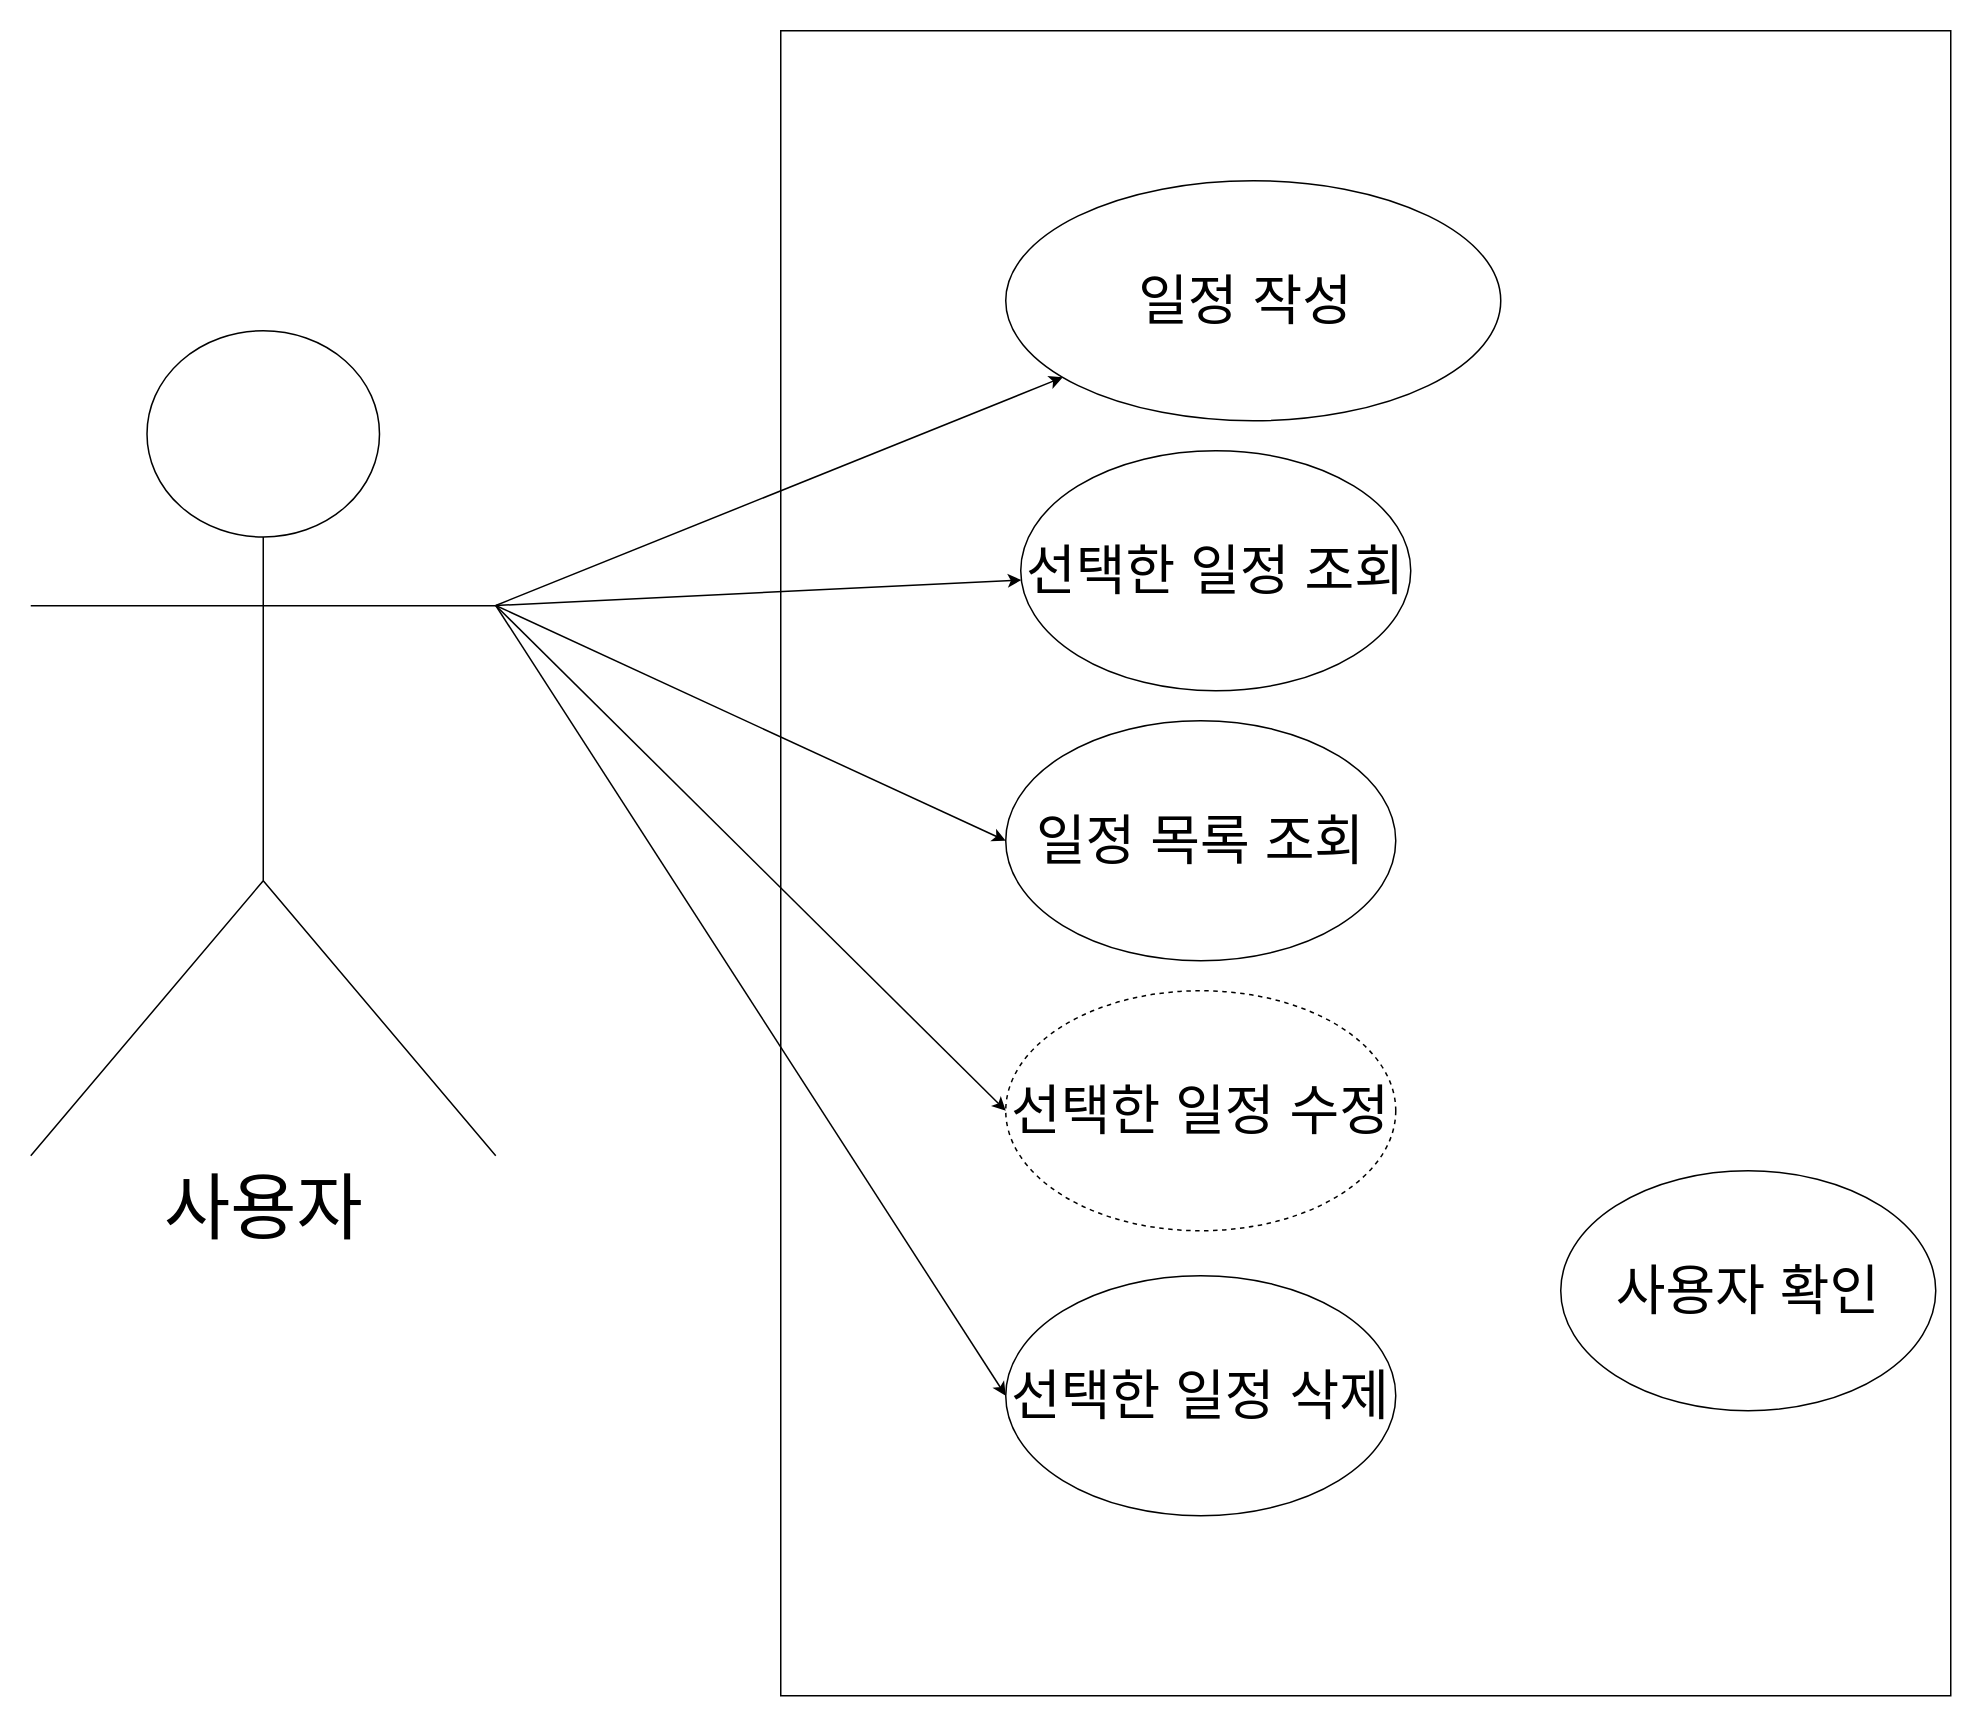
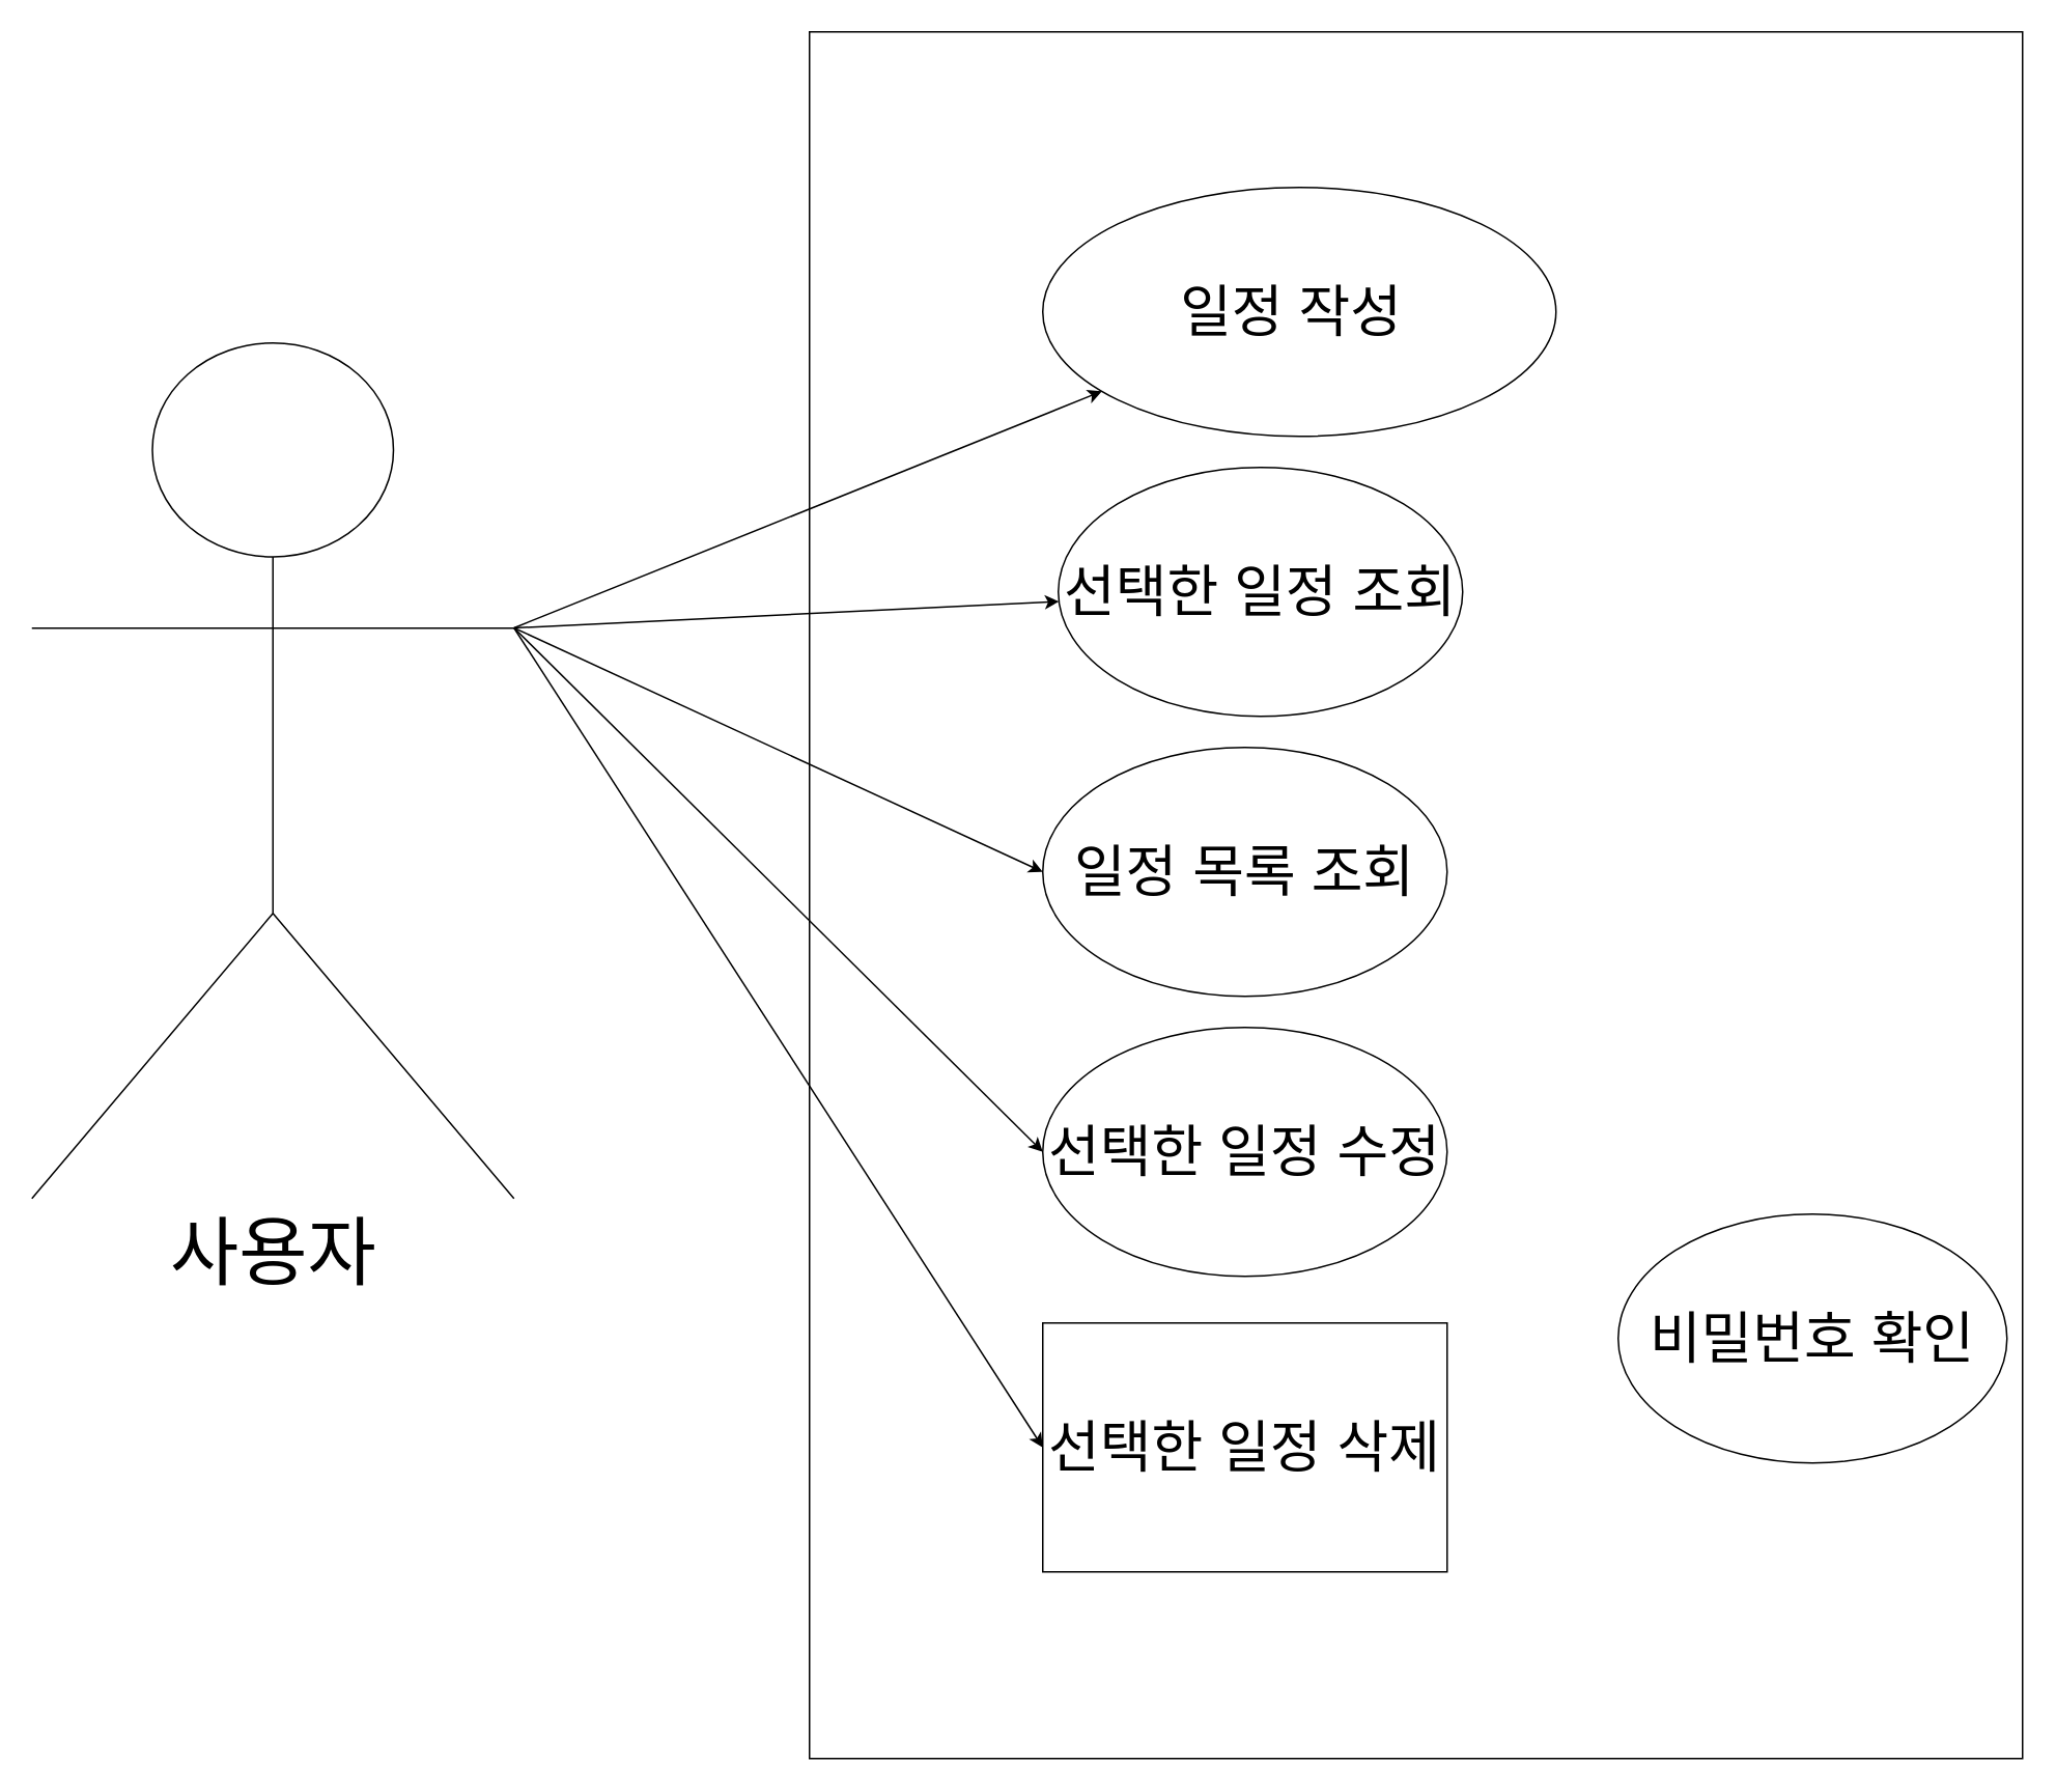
- <mxCell id="6" value="&lt;font style=&quot;font-size: 36px;&quot;&gt;선택한 일정 수정&lt;/font&gt;" style="ellipse;whiteSpace=wrap;html=1;dashed=1;" vertex="1" parent="1"><mxGeometry x="670" y="660" width="260" height="160" as="geometry" /></mxCell>
+ <mxCell id="6" value="&lt;font style=&quot;font-size: 36px;&quot;&gt;선택한 일정 수정&lt;/font&gt;" style="ellipse;whiteSpace=wrap;html=1;" vertex="1" parent="1"><mxGeometry x="670" y="660" width="260" height="160" as="geometry" /></mxCell>
- <mxCell id="9" value="&lt;font style=&quot;font-size: 36px;&quot;&gt;사용자 확인&lt;/font&gt;" style="ellipse;whiteSpace=wrap;html=1;" vertex="1" parent="1"><mxGeometry x="1040" y="780" width="250" height="160" as="geometry" /></mxCell>
+ <mxCell id="9" value="&lt;font style=&quot;font-size: 36px;&quot;&gt;비밀번호 확인&lt;/font&gt;" style="ellipse;whiteSpace=wrap;html=1;" vertex="1" parent="1"><mxGeometry x="1040" y="780" width="250" height="160" as="geometry" /></mxCell>
- <mxCell id="7" value="&lt;font style=&quot;font-size: 36px;&quot;&gt;선택한 일정 삭제&lt;/font&gt;" style="ellipse;whiteSpace=wrap;html=1;" vertex="1" parent="1"><mxGeometry x="670" y="850" width="260" height="160" as="geometry" /></mxCell>
+ <mxCell id="7" value="&lt;font style=&quot;font-size: 36px;&quot;&gt;선택한 일정 삭제&lt;/font&gt;" style="whiteSpace=wrap;html=1;rounded=0;" vertex="1" parent="1"><mxGeometry x="670" y="850" width="260" height="160" as="geometry" /></mxCell>
